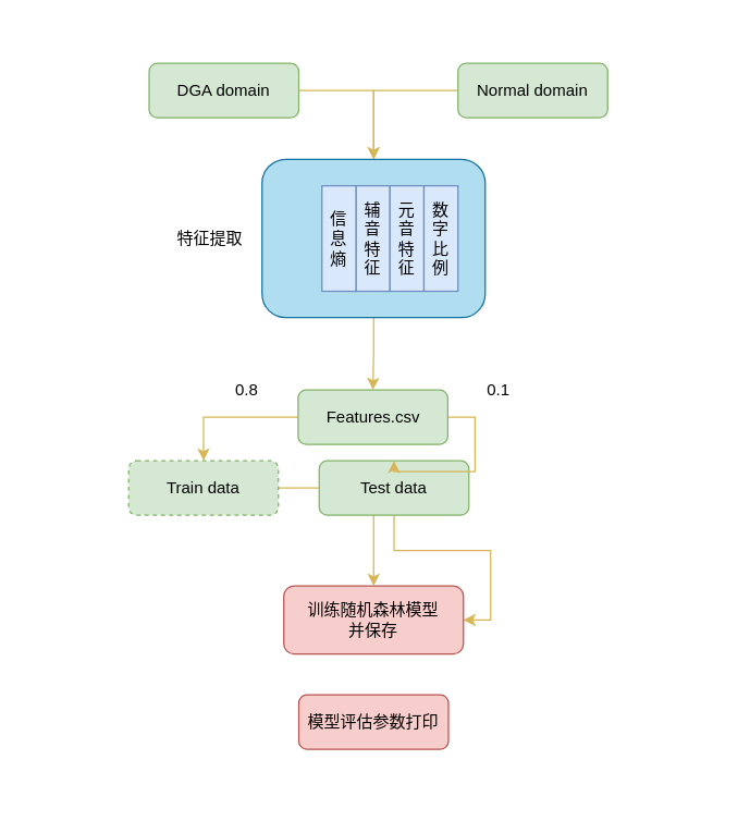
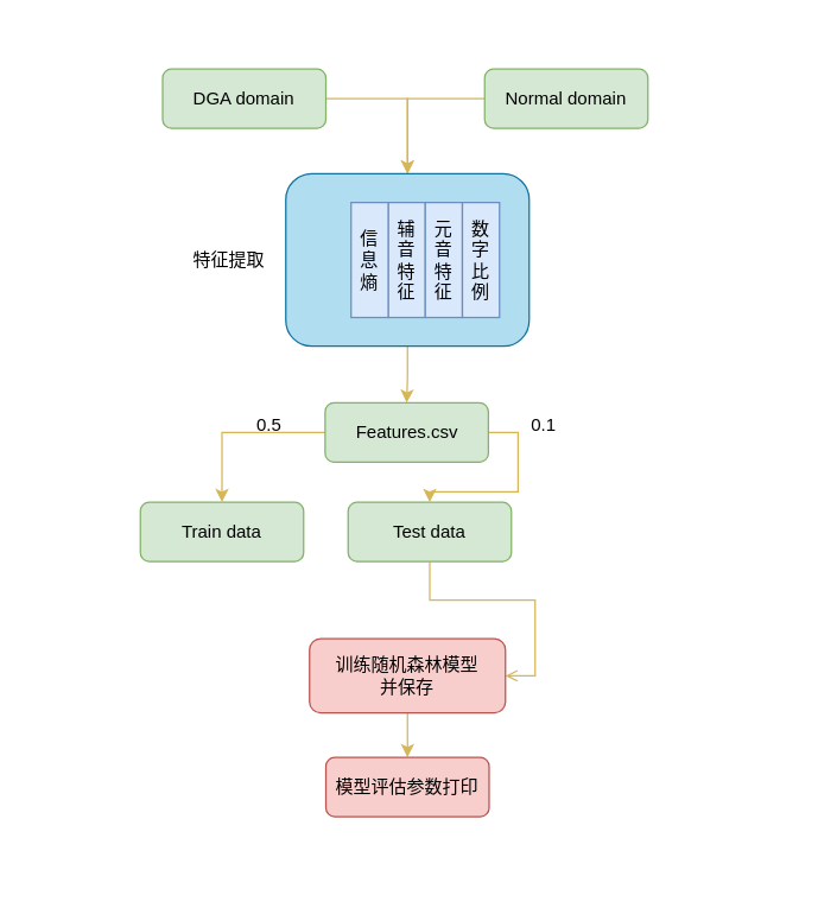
- <mxCell id="5" value="Normal domain" style="rounded=1;whiteSpace=wrap;html=1;fillColor=#d5e8d4;strokeColor=#82b366;" vertex="1" parent="1"><mxGeometry x="336" y="46" width="110" height="40" as="geometry" /></mxCell>
+ <mxCell id="5" value="Normal domain" style="rounded=1;whiteSpace=wrap;html=1;fillColor=#d5e8d4;strokeColor=#82b366;" vertex="1" parent="1"><mxGeometry x="326" y="46" width="110" height="40" as="geometry" /></mxCell>
- <mxCell id="19" value="0.8" style="text;html=1;strokeColor=none;fillColor=none;align=center;verticalAlign=middle;whiteSpace=wrap;rounded=0;" vertex="1" parent="1"><mxGeometry x="151" y="271" width="60" height="30" as="geometry" /></mxCell>
+ <mxCell id="19" value="0.5" style="text;html=1;strokeColor=none;fillColor=none;align=center;verticalAlign=middle;whiteSpace=wrap;rounded=0;" vertex="1" parent="1"><mxGeometry x="151" y="271" width="60" height="30" as="geometry" /></mxCell>
- <mxCell id="18" value="Features.csv" style="rounded=1;whiteSpace=wrap;html=1;fillColor=#d5e8d4;strokeColor=#82b366;" vertex="1" parent="1"><mxGeometry x="218.5" y="286" width="110" height="40" as="geometry" /></mxCell>
+ <mxCell id="18" value="Features.csv" style="rounded=1;whiteSpace=wrap;html=1;fillColor=#d5e8d4;strokeColor=#82b366;" vertex="1" parent="1"><mxGeometry x="218.5" y="271" width="110" height="40" as="geometry" /></mxCell>
- <mxCell id="7" value="Train data" style="rounded=1;whiteSpace=wrap;html=1;fillColor=#d5e8d4;strokeColor=#82b366;dashed=1;" vertex="1" parent="1"><mxGeometry x="94" y="338" width="110" height="40" as="geometry" /></mxCell>
+ <mxCell id="7" value="Train data" style="rounded=1;whiteSpace=wrap;html=1;fillColor=#d5e8d4;strokeColor=#82b366;" vertex="1" parent="1"><mxGeometry x="94" y="338" width="110" height="40" as="geometry" /></mxCell>
- <mxCell id="6" style="edgeStyle=orthogonalEdgeStyle;rounded=0;orthogonalLoop=1;jettySize=auto;html=1;entryX=0.5;entryY=0;entryDx=0;entryDy=0;fillColor=#fff2cc;strokeColor=#d6b656;" edge="1" parent="1" source="7" target="23"><mxGeometry relative="1" as="geometry" /></mxCell>
- <mxCell id="8" style="edgeStyle=orthogonalEdgeStyle;rounded=0;orthogonalLoop=1;jettySize=auto;html=1;entryX=1;entryY=0.5;entryDx=0;entryDy=0;exitX=0.5;exitY=1;exitDx=0;exitDy=0;fillColor=#fff2cc;strokeColor=#d6b656;" edge="1" parent="1" source="9" target="23"><mxGeometry relative="1" as="geometry" /></mxCell>
+ <mxCell id="8" style="edgeStyle=orthogonalEdgeStyle;rounded=0;orthogonalLoop=1;jettySize=auto;html=1;entryX=1;entryY=0.5;entryDx=0;entryDy=0;exitX=0.5;exitY=1;exitDx=0;exitDy=0;fillColor=#fff2cc;strokeColor=#d6b656;endArrow=open;" edge="1" parent="1" source="9" target="23"><mxGeometry relative="1" as="geometry" /></mxCell>
+ <mxCell id="22" style="edgeStyle=orthogonalEdgeStyle;rounded=0;orthogonalLoop=1;jettySize=auto;html=1;exitX=0.5;exitY=1;exitDx=0;exitDy=0;entryX=0.5;entryY=0;entryDx=0;entryDy=0;fillColor=#fff2cc;strokeColor=#d6b656;" edge="1" parent="1" source="23" target="24"><mxGeometry relative="1" as="geometry" /></mxCell>
